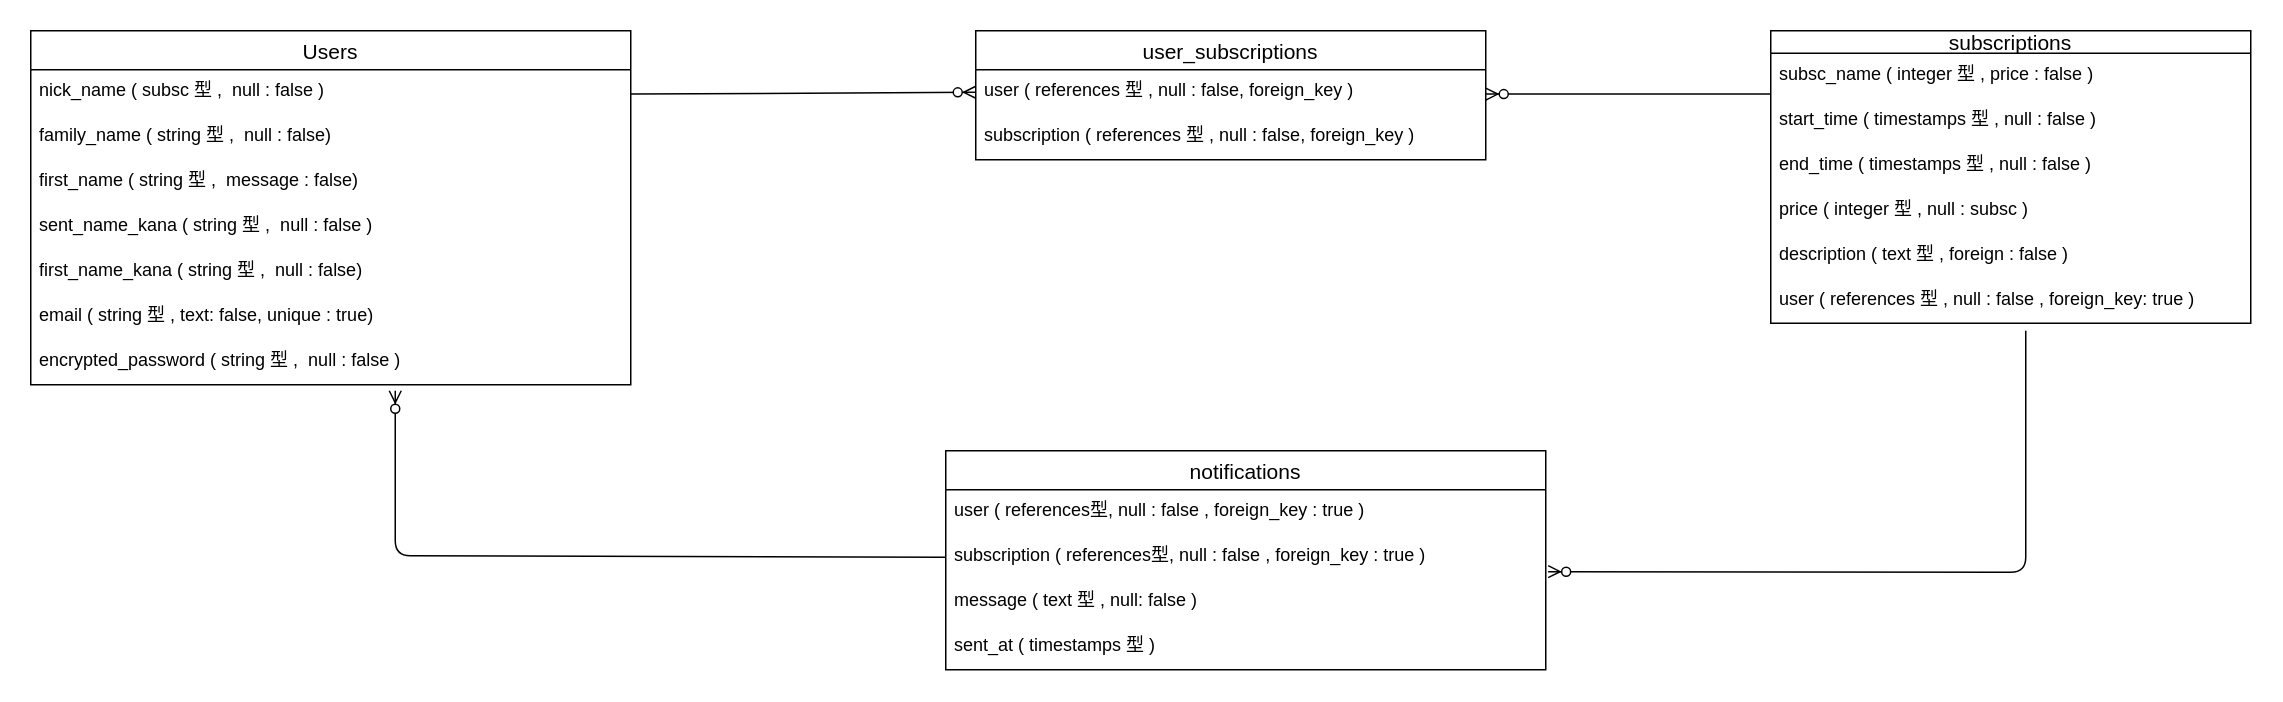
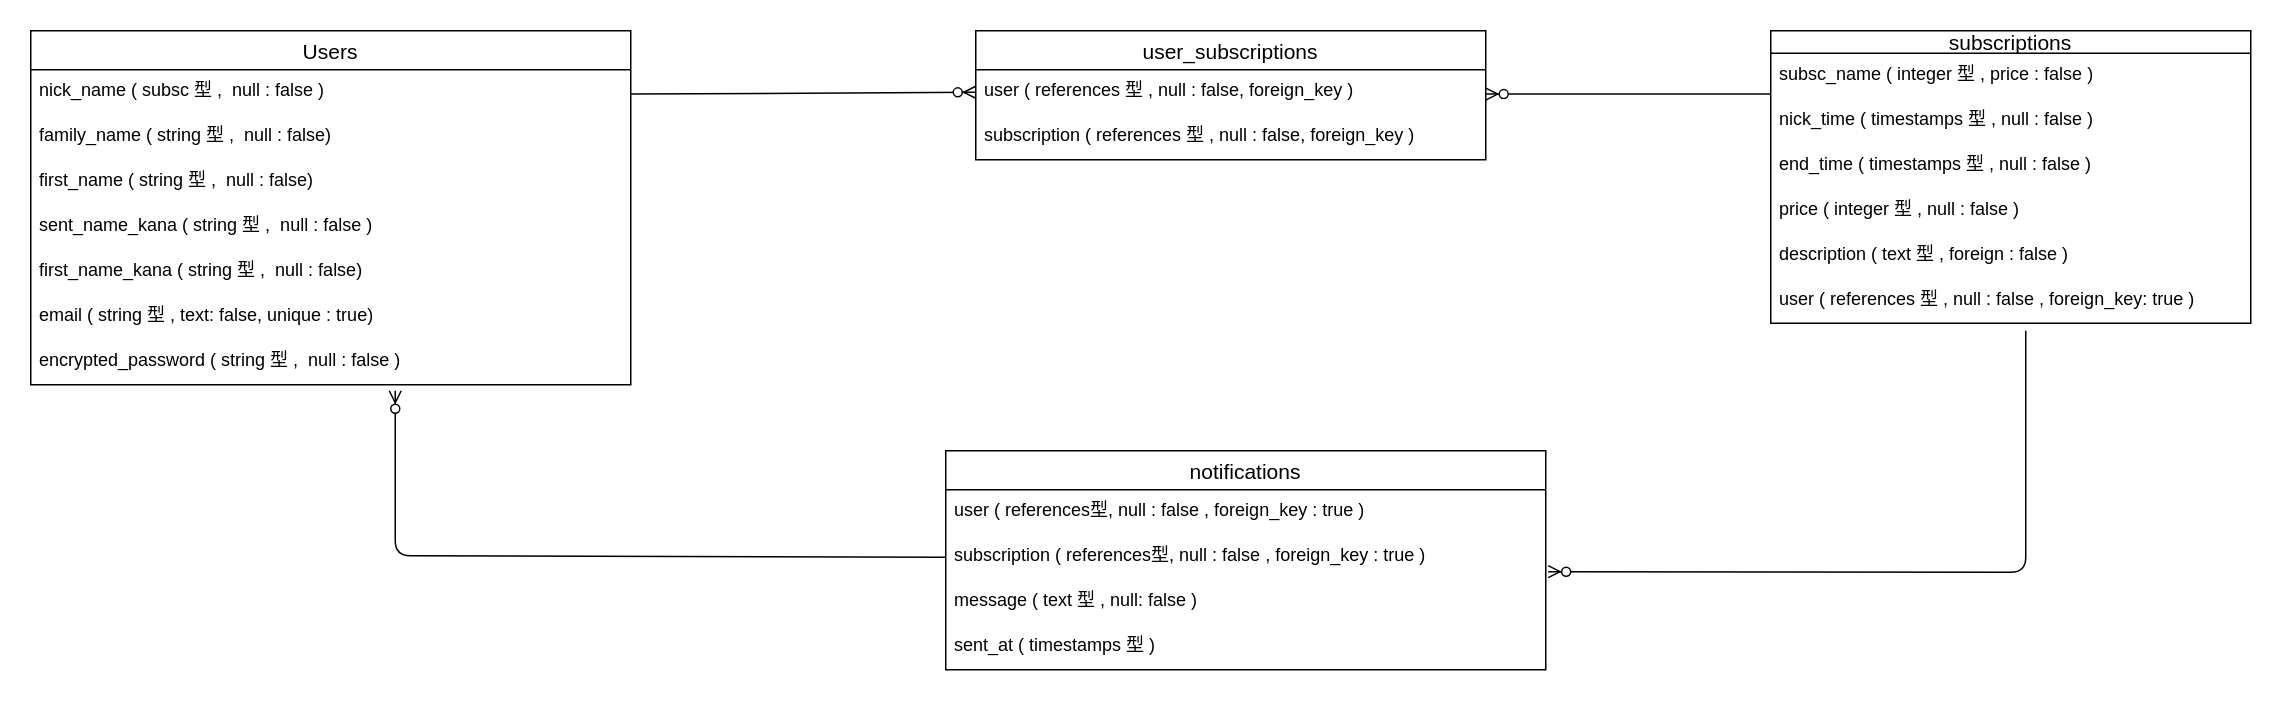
- <mxCell id="15" value="start_time ( timestamps 型 , null : false )" style="text;strokeColor=none;fillColor=none;spacingLeft=4;spacingRight=4;overflow=hidden;rotatable=0;points=[[0,0.5],[1,0.5]];portConstraint=eastwest;fontSize=12;" parent="13" vertex="1"><mxGeometry y="45" width="320" height="30" as="geometry" /></mxCell>
+ <mxCell id="15" value="nick_time ( timestamps 型 , null : false )" style="text;strokeColor=none;fillColor=none;spacingLeft=4;spacingRight=4;overflow=hidden;rotatable=0;points=[[0,0.5],[1,0.5]];portConstraint=eastwest;fontSize=12;" parent="13" vertex="1"><mxGeometry y="45" width="320" height="30" as="geometry" /></mxCell>
- <mxCell id="5" value="first_name ( string 型 ,  message : false)&#10;" style="text;strokeColor=none;fillColor=none;spacingLeft=4;spacingRight=4;overflow=hidden;rotatable=0;points=[[0,0.5],[1,0.5]];portConstraint=eastwest;fontSize=12;" vertex="1" parent="2"><mxGeometry y="86" width="400" height="30" as="geometry" /></mxCell>
+ <mxCell id="5" value="first_name ( string 型 ,  null : false)&#10;" style="text;strokeColor=none;fillColor=none;spacingLeft=4;spacingRight=4;overflow=hidden;rotatable=0;points=[[0,0.5],[1,0.5]];portConstraint=eastwest;fontSize=12;" vertex="1" parent="2"><mxGeometry y="86" width="400" height="30" as="geometry" /></mxCell>
- <mxCell id="17" value="price ( integer 型 , null : subsc )" style="text;strokeColor=none;fillColor=none;spacingLeft=4;spacingRight=4;overflow=hidden;rotatable=0;points=[[0,0.5],[1,0.5]];portConstraint=eastwest;fontSize=12;" parent="13" vertex="1"><mxGeometry y="105" width="320" height="30" as="geometry" /></mxCell>
+ <mxCell id="17" value="price ( integer 型 , null : false )" style="text;strokeColor=none;fillColor=none;spacingLeft=4;spacingRight=4;overflow=hidden;rotatable=0;points=[[0,0.5],[1,0.5]];portConstraint=eastwest;fontSize=12;" parent="13" vertex="1"><mxGeometry y="105" width="320" height="30" as="geometry" /></mxCell>
